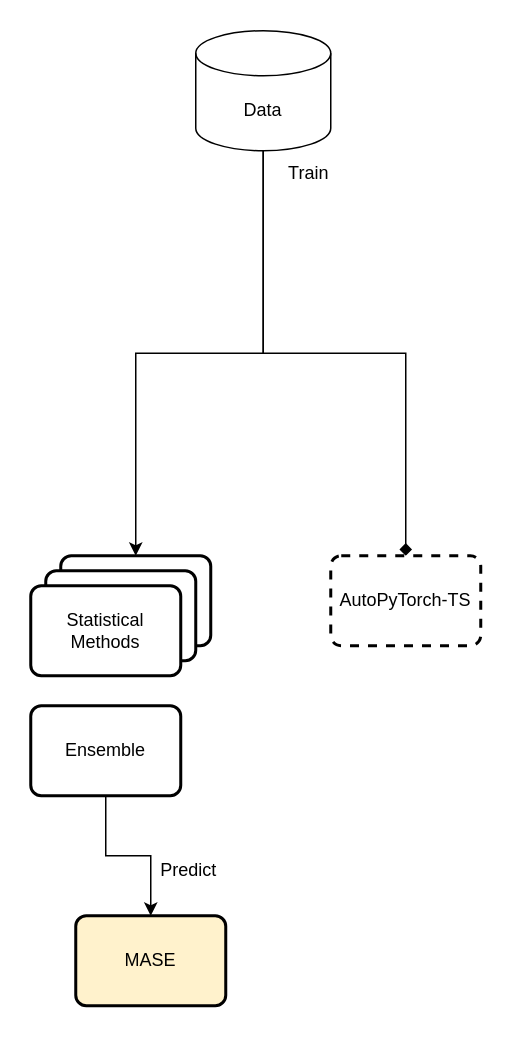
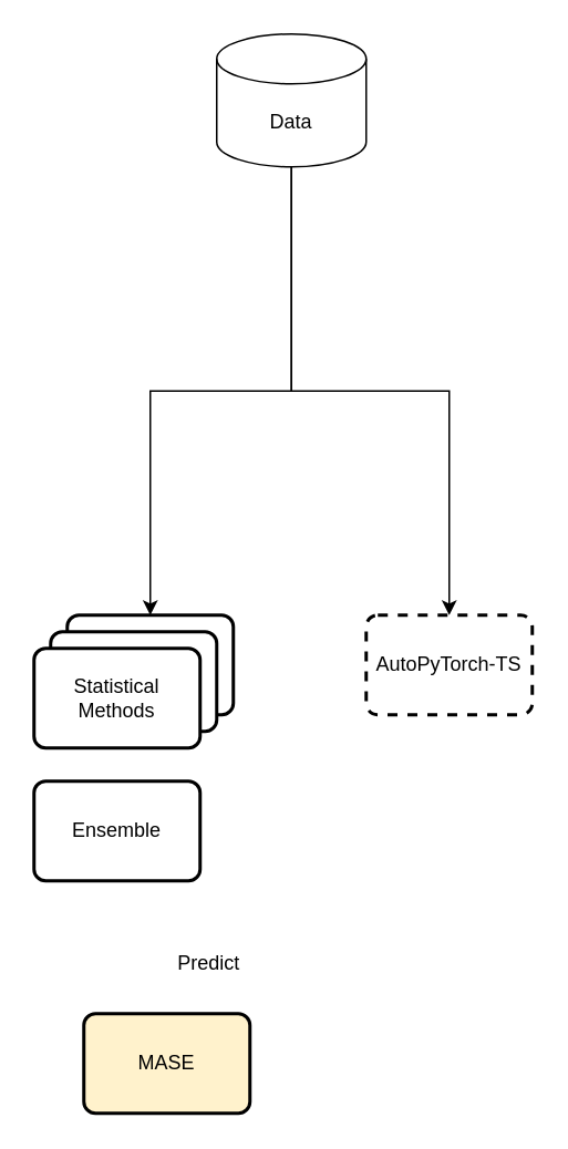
- <mxCell id="12" value="Train" style="text;html=1;align=center;verticalAlign=middle;resizable=0;points=[];autosize=1;strokeColor=none;fillColor=none;" vertex="1" parent="1"><mxGeometry x="180" y="100" width="50" height="30" as="geometry" /></mxCell>
- <mxCell id="3" style="edgeStyle=orthogonalEdgeStyle;rounded=0;orthogonalLoop=1;jettySize=auto;html=1;exitX=0.5;exitY=1;exitDx=0;exitDy=0;exitPerimeter=0;endArrow=diamond;" edge="1" parent="1" source="4" target="6"><mxGeometry relative="1" as="geometry" /></mxCell>
+ <mxCell id="3" style="edgeStyle=orthogonalEdgeStyle;rounded=0;orthogonalLoop=1;jettySize=auto;html=1;exitX=0.5;exitY=1;exitDx=0;exitDy=0;exitPerimeter=0;" edge="1" parent="1" source="4" target="6"><mxGeometry relative="1" as="geometry" /></mxCell>
- <mxCell id="9" style="edgeStyle=orthogonalEdgeStyle;rounded=0;orthogonalLoop=1;jettySize=auto;html=1;exitX=0.5;exitY=1;exitDx=0;exitDy=0;" edge="1" parent="1" source="10" target="11"><mxGeometry relative="1" as="geometry" /></mxCell>
